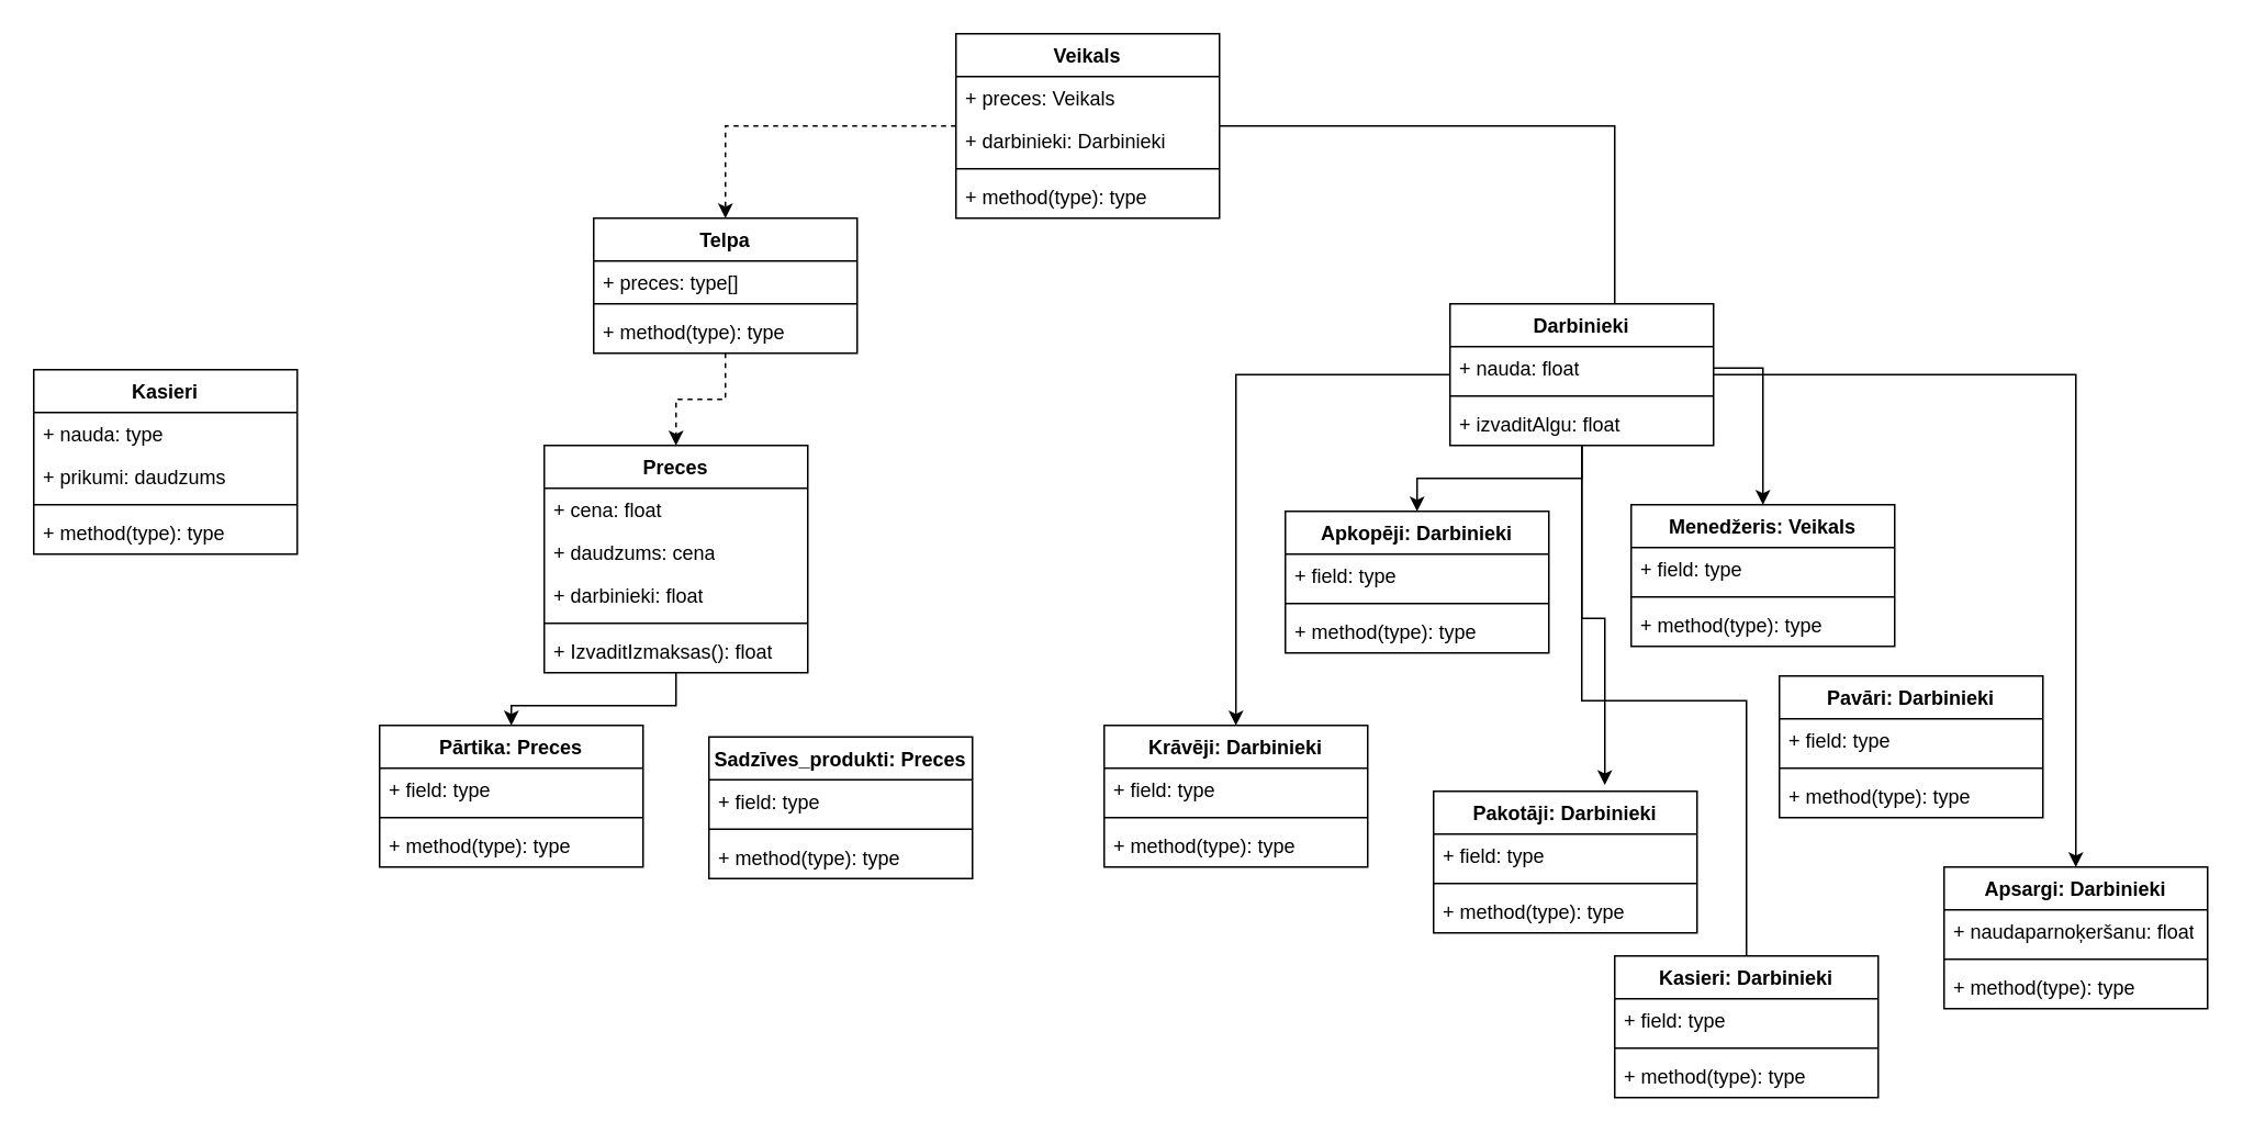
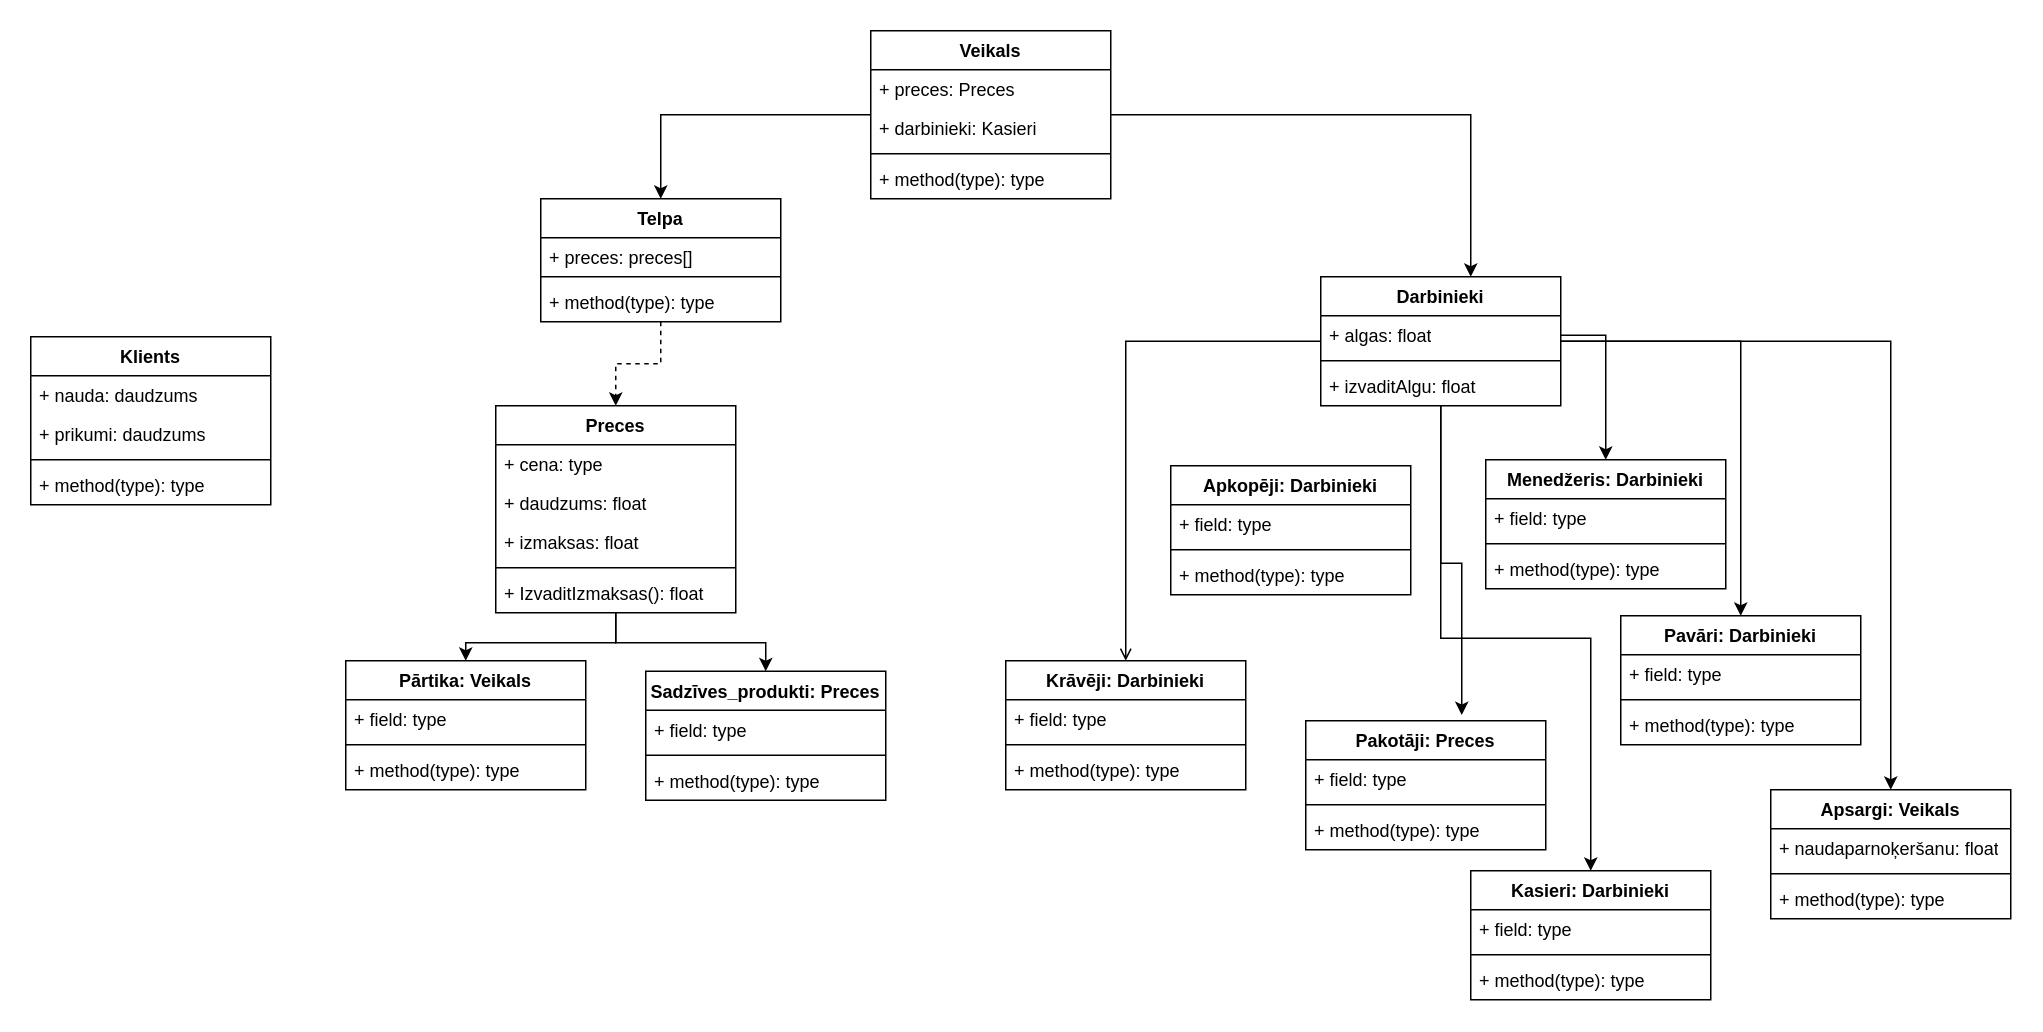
- <mxCell id="5" value="+ preces: Veikals" style="text;strokeColor=none;fillColor=none;align=left;verticalAlign=top;spacingLeft=4;spacingRight=4;overflow=hidden;rotatable=0;points=[[0,0.5],[1,0.5]];portConstraint=eastwest;whiteSpace=wrap;html=1;" parent="4" vertex="1"><mxGeometry y="26" width="160" height="26" as="geometry" /></mxCell>
+ <mxCell id="5" value="+ preces: Preces" style="text;strokeColor=none;fillColor=none;align=left;verticalAlign=top;spacingLeft=4;spacingRight=4;overflow=hidden;rotatable=0;points=[[0,0.5],[1,0.5]];portConstraint=eastwest;whiteSpace=wrap;html=1;" parent="4" vertex="1"><mxGeometry y="26" width="160" height="26" as="geometry" /></mxCell>
- <mxCell id="3" style="edgeStyle=orthogonalEdgeStyle;rounded=0;orthogonalLoop=1;jettySize=auto;html=1;entryX=0.5;entryY=0;entryDx=0;entryDy=0;dashed=1;" parent="1" source="4" target="64" edge="1"><mxGeometry relative="1" as="geometry" /></mxCell>
+ <mxCell id="3" style="edgeStyle=orthogonalEdgeStyle;rounded=0;orthogonalLoop=1;jettySize=auto;html=1;entryX=0.5;entryY=0;entryDx=0;entryDy=0;" parent="1" source="4" target="64" edge="1"><mxGeometry relative="1" as="geometry" /></mxCell>
- <mxCell id="6" value="+ darbinieki: Darbinieki" style="text;strokeColor=none;fillColor=none;align=left;verticalAlign=top;spacingLeft=4;spacingRight=4;overflow=hidden;rotatable=0;points=[[0,0.5],[1,0.5]];portConstraint=eastwest;whiteSpace=wrap;html=1;" parent="4" vertex="1"><mxGeometry y="52" width="160" height="26" as="geometry" /></mxCell>
+ <mxCell id="6" value="+ darbinieki: Kasieri" style="text;strokeColor=none;fillColor=none;align=left;verticalAlign=top;spacingLeft=4;spacingRight=4;overflow=hidden;rotatable=0;points=[[0,0.5],[1,0.5]];portConstraint=eastwest;whiteSpace=wrap;html=1;" parent="4" vertex="1"><mxGeometry y="52" width="160" height="26" as="geometry" /></mxCell>
- <mxCell id="65" value="+ preces: type[]" style="text;strokeColor=none;fillColor=none;align=left;verticalAlign=top;spacingLeft=4;spacingRight=4;overflow=hidden;rotatable=0;points=[[0,0.5],[1,0.5]];portConstraint=eastwest;whiteSpace=wrap;html=1;" parent="64" vertex="1"><mxGeometry y="26" width="160" height="22" as="geometry" /></mxCell>
+ <mxCell id="65" value="+ preces: preces[]" style="text;strokeColor=none;fillColor=none;align=left;verticalAlign=top;spacingLeft=4;spacingRight=4;overflow=hidden;rotatable=0;points=[[0,0.5],[1,0.5]];portConstraint=eastwest;whiteSpace=wrap;html=1;" parent="64" vertex="1"><mxGeometry y="26" width="160" height="22" as="geometry" /></mxCell>
- <mxCell id="2" style="edgeStyle=orthogonalEdgeStyle;rounded=0;orthogonalLoop=1;jettySize=auto;html=1;entryX=0.625;entryY=0;entryDx=0;entryDy=0;entryPerimeter=0;endArrow=none;" parent="1" source="4" target="51" edge="1"><mxGeometry relative="1" as="geometry" /></mxCell>
+ <mxCell id="2" style="edgeStyle=orthogonalEdgeStyle;rounded=0;orthogonalLoop=1;jettySize=auto;html=1;entryX=0.625;entryY=0;entryDx=0;entryDy=0;entryPerimeter=0;" parent="1" source="4" target="51" edge="1"><mxGeometry relative="1" as="geometry" /></mxCell>
- <mxCell id="52" value="+ nauda: float" style="text;strokeColor=none;fillColor=none;align=left;verticalAlign=top;spacingLeft=4;spacingRight=4;overflow=hidden;rotatable=0;points=[[0,0.5],[1,0.5]];portConstraint=eastwest;whiteSpace=wrap;html=1;" parent="51" vertex="1"><mxGeometry y="26" width="160" height="26" as="geometry" /></mxCell>
+ <mxCell id="52" value="+ algas: float" style="text;strokeColor=none;fillColor=none;align=left;verticalAlign=top;spacingLeft=4;spacingRight=4;overflow=hidden;rotatable=0;points=[[0,0.5],[1,0.5]];portConstraint=eastwest;whiteSpace=wrap;html=1;" parent="51" vertex="1"><mxGeometry y="26" width="160" height="26" as="geometry" /></mxCell>
- <mxCell id="68" value="Kasieri" style="swimlane;fontStyle=1;align=center;verticalAlign=top;childLayout=stackLayout;horizontal=1;startSize=26;horizontalStack=0;resizeParent=1;resizeParentMax=0;resizeLast=0;collapsible=1;marginBottom=0;whiteSpace=wrap;html=1;" parent="1" vertex="1"><mxGeometry x="20" y="224" width="160" height="112" as="geometry" /></mxCell>
+ <mxCell id="68" value="Klients" style="swimlane;fontStyle=1;align=center;verticalAlign=top;childLayout=stackLayout;horizontal=1;startSize=26;horizontalStack=0;resizeParent=1;resizeParentMax=0;resizeLast=0;collapsible=1;marginBottom=0;whiteSpace=wrap;html=1;" parent="1" vertex="1"><mxGeometry x="20" y="224" width="160" height="112" as="geometry" /></mxCell>
- <mxCell id="69" value="+ nauda: type" style="text;strokeColor=none;fillColor=none;align=left;verticalAlign=top;spacingLeft=4;spacingRight=4;overflow=hidden;rotatable=0;points=[[0,0.5],[1,0.5]];portConstraint=eastwest;whiteSpace=wrap;html=1;" parent="68" vertex="1"><mxGeometry y="26" width="160" height="26" as="geometry" /></mxCell>
+ <mxCell id="69" value="+ nauda: daudzums" style="text;strokeColor=none;fillColor=none;align=left;verticalAlign=top;spacingLeft=4;spacingRight=4;overflow=hidden;rotatable=0;points=[[0,0.5],[1,0.5]];portConstraint=eastwest;whiteSpace=wrap;html=1;" parent="68" vertex="1"><mxGeometry y="26" width="160" height="26" as="geometry" /></mxCell>
- <mxCell id="46" style="edgeStyle=orthogonalEdgeStyle;rounded=0;orthogonalLoop=1;jettySize=auto;html=1;" parent="1" source="51" target="25" edge="1"><mxGeometry relative="1" as="geometry" /></mxCell>
- <mxCell id="36" value="+ cena: float" style="text;strokeColor=none;fillColor=none;align=left;verticalAlign=top;spacingLeft=4;spacingRight=4;overflow=hidden;rotatable=0;points=[[0,0.5],[1,0.5]];portConstraint=eastwest;whiteSpace=wrap;html=1;" parent="35" vertex="1"><mxGeometry y="26" width="160" height="26" as="geometry" /></mxCell>
+ <mxCell id="36" value="+ cena: type" style="text;strokeColor=none;fillColor=none;align=left;verticalAlign=top;spacingLeft=4;spacingRight=4;overflow=hidden;rotatable=0;points=[[0,0.5],[1,0.5]];portConstraint=eastwest;whiteSpace=wrap;html=1;" parent="35" vertex="1"><mxGeometry y="26" width="160" height="26" as="geometry" /></mxCell>
+ <mxCell id="47" style="edgeStyle=orthogonalEdgeStyle;rounded=0;orthogonalLoop=1;jettySize=auto;html=1;" parent="1" source="51" target="59" edge="1"><mxGeometry relative="1" as="geometry" /></mxCell>
- <mxCell id="29" value="Menedžeris: Veikals" style="swimlane;fontStyle=1;align=center;verticalAlign=top;childLayout=stackLayout;horizontal=1;startSize=26;horizontalStack=0;resizeParent=1;resizeParentMax=0;resizeLast=0;collapsible=1;marginBottom=0;whiteSpace=wrap;html=1;" parent="1" vertex="1"><mxGeometry x="990" y="306" width="160" height="86" as="geometry" /></mxCell>
+ <mxCell id="29" value="Menedžeris: Darbinieki" style="swimlane;fontStyle=1;align=center;verticalAlign=top;childLayout=stackLayout;horizontal=1;startSize=26;horizontalStack=0;resizeParent=1;resizeParentMax=0;resizeLast=0;collapsible=1;marginBottom=0;whiteSpace=wrap;html=1;" parent="1" vertex="1"><mxGeometry x="990" y="306" width="160" height="86" as="geometry" /></mxCell>
- <mxCell id="37" value="+ daudzums: cena" style="text;strokeColor=none;fillColor=none;align=left;verticalAlign=top;spacingLeft=4;spacingRight=4;overflow=hidden;rotatable=0;points=[[0,0.5],[1,0.5]];portConstraint=eastwest;whiteSpace=wrap;html=1;" parent="35" vertex="1"><mxGeometry y="52" width="160" height="26" as="geometry" /></mxCell>
+ <mxCell id="37" value="+ daudzums: float" style="text;strokeColor=none;fillColor=none;align=left;verticalAlign=top;spacingLeft=4;spacingRight=4;overflow=hidden;rotatable=0;points=[[0,0.5],[1,0.5]];portConstraint=eastwest;whiteSpace=wrap;html=1;" parent="35" vertex="1"><mxGeometry y="52" width="160" height="26" as="geometry" /></mxCell>
- <mxCell id="38" value="+ darbinieki: float" style="text;strokeColor=none;fillColor=none;align=left;verticalAlign=top;spacingLeft=4;spacingRight=4;overflow=hidden;rotatable=0;points=[[0,0.5],[1,0.5]];portConstraint=eastwest;whiteSpace=wrap;html=1;" parent="35" vertex="1"><mxGeometry y="78" width="160" height="26" as="geometry" /></mxCell>
+ <mxCell id="38" value="+ izmaksas: float" style="text;strokeColor=none;fillColor=none;align=left;verticalAlign=top;spacingLeft=4;spacingRight=4;overflow=hidden;rotatable=0;points=[[0,0.5],[1,0.5]];portConstraint=eastwest;whiteSpace=wrap;html=1;" parent="35" vertex="1"><mxGeometry y="78" width="160" height="26" as="geometry" /></mxCell>
+ <mxCell id="34" style="edgeStyle=orthogonalEdgeStyle;rounded=0;orthogonalLoop=1;jettySize=auto;html=1;" parent="1" source="35" target="55" edge="1"><mxGeometry relative="1" as="geometry" /></mxCell>
- <mxCell id="48" style="edgeStyle=orthogonalEdgeStyle;rounded=0;orthogonalLoop=1;jettySize=auto;html=1;entryX=0.5;entryY=0;entryDx=0;entryDy=0;" parent="1" source="51" target="17" edge="1"><mxGeometry relative="1" as="geometry" /></mxCell>
+ <mxCell id="48" style="edgeStyle=orthogonalEdgeStyle;rounded=0;orthogonalLoop=1;jettySize=auto;html=1;entryX=0.5;entryY=0;entryDx=0;entryDy=0;endArrow=open;" parent="1" source="51" target="17" edge="1"><mxGeometry relative="1" as="geometry" /></mxCell>
- <mxCell id="41" value="Pārtika: Preces" style="swimlane;fontStyle=1;align=center;verticalAlign=top;childLayout=stackLayout;horizontal=1;startSize=26;horizontalStack=0;resizeParent=1;resizeParentMax=0;resizeLast=0;collapsible=1;marginBottom=0;whiteSpace=wrap;html=1;" parent="1" vertex="1"><mxGeometry x="230" y="440" width="160" height="86" as="geometry" /></mxCell>
+ <mxCell id="41" value="Pārtika: Veikals" style="swimlane;fontStyle=1;align=center;verticalAlign=top;childLayout=stackLayout;horizontal=1;startSize=26;horizontalStack=0;resizeParent=1;resizeParentMax=0;resizeLast=0;collapsible=1;marginBottom=0;whiteSpace=wrap;html=1;" parent="1" vertex="1"><mxGeometry x="230" y="440" width="160" height="86" as="geometry" /></mxCell>
- <mxCell id="21" value="Pakotāji: Darbinieki" style="swimlane;fontStyle=1;align=center;verticalAlign=top;childLayout=stackLayout;horizontal=1;startSize=26;horizontalStack=0;resizeParent=1;resizeParentMax=0;resizeLast=0;collapsible=1;marginBottom=0;whiteSpace=wrap;html=1;" parent="1" vertex="1"><mxGeometry x="870" y="480" width="160" height="86" as="geometry" /></mxCell>
+ <mxCell id="21" value="Pakotāji: Preces" style="swimlane;fontStyle=1;align=center;verticalAlign=top;childLayout=stackLayout;horizontal=1;startSize=26;horizontalStack=0;resizeParent=1;resizeParentMax=0;resizeLast=0;collapsible=1;marginBottom=0;whiteSpace=wrap;html=1;" parent="1" vertex="1"><mxGeometry x="870" y="480" width="160" height="86" as="geometry" /></mxCell>
- <mxCell id="13" value="Apsargi: Darbinieki" style="swimlane;fontStyle=1;align=center;verticalAlign=top;childLayout=stackLayout;horizontal=1;startSize=26;horizontalStack=0;resizeParent=1;resizeParentMax=0;resizeLast=0;collapsible=1;marginBottom=0;whiteSpace=wrap;html=1;" parent="1" vertex="1"><mxGeometry x="1180" y="526" width="160" height="86" as="geometry" /></mxCell>
+ <mxCell id="13" value="Apsargi: Veikals" style="swimlane;fontStyle=1;align=center;verticalAlign=top;childLayout=stackLayout;horizontal=1;startSize=26;horizontalStack=0;resizeParent=1;resizeParentMax=0;resizeLast=0;collapsible=1;marginBottom=0;whiteSpace=wrap;html=1;" parent="1" vertex="1"><mxGeometry x="1180" y="526" width="160" height="86" as="geometry" /></mxCell>
- <mxCell id="45" style="edgeStyle=orthogonalEdgeStyle;rounded=0;orthogonalLoop=1;jettySize=auto;html=1;endArrow=none;" parent="1" source="51" target="9" edge="1"><mxGeometry relative="1" as="geometry" /></mxCell>
+ <mxCell id="45" style="edgeStyle=orthogonalEdgeStyle;rounded=0;orthogonalLoop=1;jettySize=auto;html=1;" parent="1" source="51" target="9" edge="1"><mxGeometry relative="1" as="geometry" /></mxCell>
